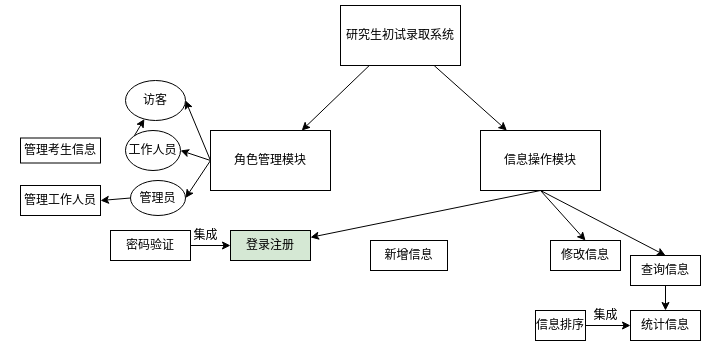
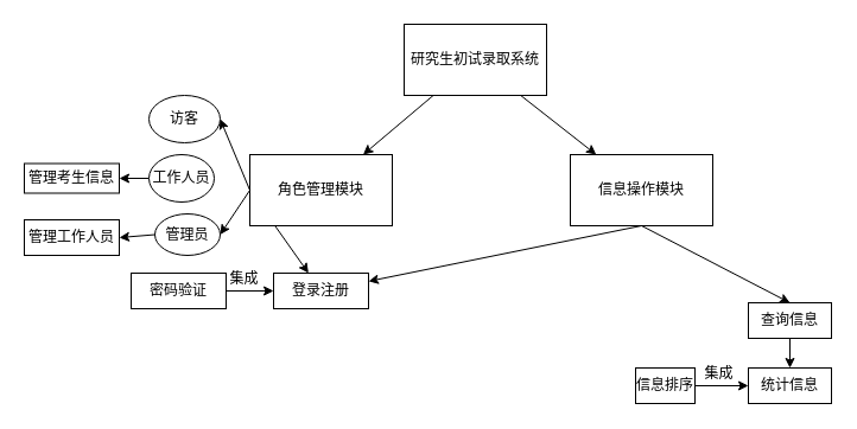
- <mxCell id="4" value="研究生初试录取系统" style="rounded=0;whiteSpace=wrap;html=1;" parent="1" vertex="1"><mxGeometry x="340" y="5" width="120" height="60" as="geometry" /></mxCell>
+ <mxCell id="4" value="研究生初试录取系统" style="rounded=0;whiteSpace=wrap;html=1;" parent="1" vertex="1"><mxGeometry x="340" y="20" width="120" height="60" as="geometry" /></mxCell>
- <mxCell id="21" style="edgeStyle=none;html=1;exitX=0;exitY=0.5;exitDx=0;exitDy=0;" edge="1" parent="1" source="22" target="20"><mxGeometry relative="1" as="geometry" /></mxCell>
+ <mxCell id="21" style="edgeStyle=none;html=1;exitX=0;exitY=0.5;exitDx=0;exitDy=0;entryX=1;entryY=0.5;entryDx=0;entryDy=0;" edge="1" parent="1" source="22" target="31"><mxGeometry relative="1" as="geometry" /></mxCell>
- <mxCell id="5" style="edgeStyle=none;html=1;exitX=0;exitY=0.5;exitDx=0;exitDy=0;entryX=1;entryY=0.5;entryDx=0;entryDy=0;fontSize=12;" parent="1" source="8" target="22" edge="1"><mxGeometry relative="1" as="geometry" /></mxCell>
+ <mxCell id="5" style="edgeStyle=none;html=1;exitX=0;exitY=0.5;exitDx=0;exitDy=0;fontSize=12;" parent="1" source="8" target="23" edge="1"><mxGeometry relative="1" as="geometry" /></mxCell>
- <mxCell id="10" style="edgeStyle=none;html=1;exitX=0.5;exitY=1;exitDx=0;exitDy=0;entryX=0.5;entryY=0;entryDx=0;entryDy=0;fontSize=12;" parent="1" source="12" target="14" edge="1"><mxGeometry relative="1" as="geometry" /></mxCell>
- <mxCell id="23" value="登录注册" style="rounded=0;whiteSpace=wrap;html=1;fontSize=12;fillColor=#d5e8d4;" parent="1" vertex="1"><mxGeometry x="230" y="230" width="80" height="30" as="geometry" /></mxCell>
+ <mxCell id="23" value="登录注册" style="rounded=0;whiteSpace=wrap;html=1;fontSize=12;" parent="1" vertex="1"><mxGeometry x="230" y="230" width="80" height="30" as="geometry" /></mxCell>
- <mxCell id="13" value="新增信息" style="rounded=0;whiteSpace=wrap;html=1;" parent="1" vertex="1"><mxGeometry x="370" y="240" width="77" height="30" as="geometry" /></mxCell>
- <mxCell id="14" value="修改信息" style="rounded=0;whiteSpace=wrap;html=1;" parent="1" vertex="1"><mxGeometry x="550" y="240" width="70" height="30" as="geometry" /></mxCell>
